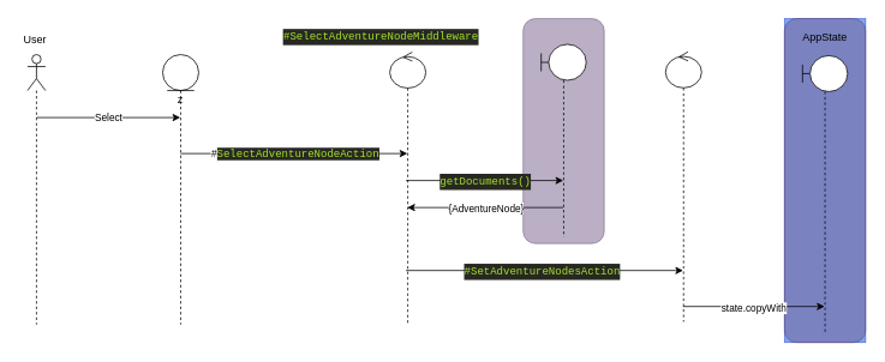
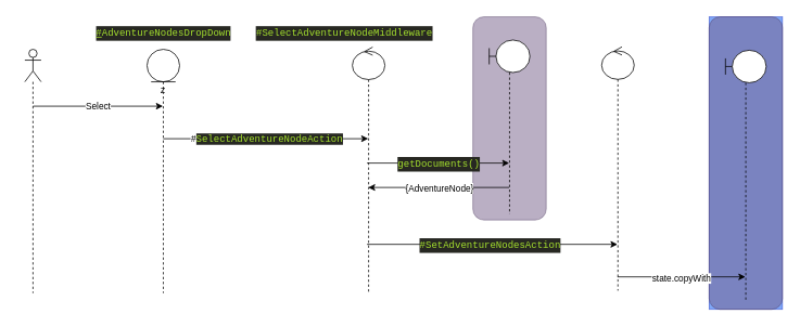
+ <mxCell id="19" value="&lt;div style=&quot;color: rgb(248 , 248 , 242) ; background-color: rgb(39 , 40 , 34) ; font-family: &amp;#34;menlo&amp;#34; , &amp;#34;monaco&amp;#34; , &amp;#34;courier new&amp;#34; , monospace ; font-weight: normal ; font-size: 12px ; line-height: 18px&quot;&gt;&lt;div&gt;&lt;span style=&quot;color: #a6e22e ; text-decoration: underline&quot;&gt;#&lt;/span&gt;&lt;span style=&quot;color: rgb(166 , 226 , 46) ; font-family: &amp;#34;menlo&amp;#34; , &amp;#34;monaco&amp;#34; , &amp;#34;courier new&amp;#34; , monospace&quot;&gt;AdventureNodesDropDown&lt;/span&gt;&lt;/div&gt;&lt;/div&gt;" style="text;html=1;align=center;verticalAlign=middle;resizable=0;points=[];autosize=1;strokeColor=none;" vertex="1" parent="1"><mxGeometry x="110" y="30" width="180" height="20" as="geometry" /></mxCell>
- <mxCell id="6" value="AppState" style="text;html=1;strokeColor=none;fillColor=none;align=center;verticalAlign=middle;whiteSpace=wrap;rounded=0;" vertex="1" parent="4"><mxGeometry x="5" width="40" height="20.571" as="geometry" /></mxCell>
- <mxCell id="18" value="User" style="text;strokeColor=none;fillColor=none;align=left;verticalAlign=top;spacingLeft=4;spacingRight=4;overflow=hidden;rotatable=0;points=[[0,0.5],[1,0.5]];portConstraint=eastwest;" vertex="1" parent="16"><mxGeometry width="60" height="26" as="geometry" /></mxCell>
